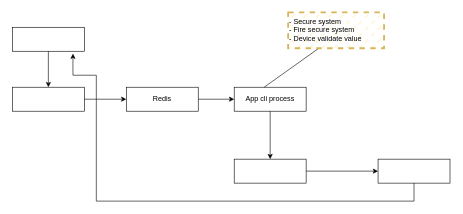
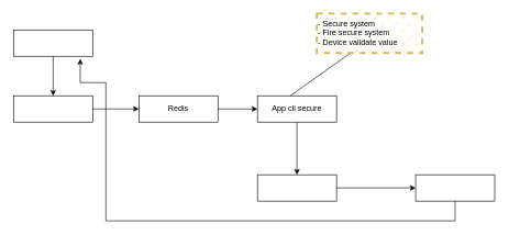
- <mxCell id="8" value="App cli process" style="text;html=1;strokeColor=none;fillColor=none;align=center;verticalAlign=middle;whiteSpace=wrap;rounded=0;" parent="1" vertex="1"><mxGeometry x="400" y="150" width="100" height="30" as="geometry" /></mxCell>
+ <mxCell id="8" value="App cli secure" style="text;html=1;strokeColor=none;fillColor=none;align=center;verticalAlign=middle;whiteSpace=wrap;rounded=0;" parent="1" vertex="1"><mxGeometry x="400" y="150" width="100" height="30" as="geometry" /></mxCell>
